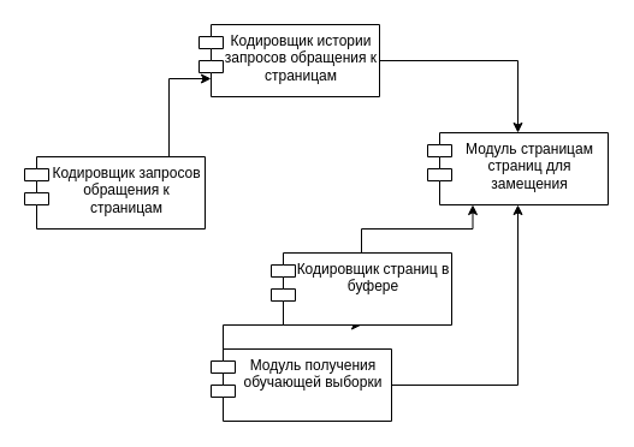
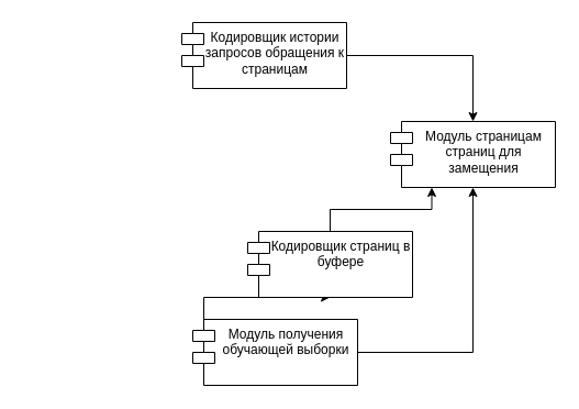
- <mxCell id="8" style="edgeStyle=orthogonalEdgeStyle;rounded=0;orthogonalLoop=1;jettySize=auto;html=1;exitX=0.5;exitY=0;exitDx=0;exitDy=0;entryX=0;entryY=0.75;entryDx=10;entryDy=0;entryPerimeter=0;" edge="1" parent="1" source="5" target="7"><mxGeometry relative="1" as="geometry"><Array as="points"><mxPoint x="140" y="65" /></Array></mxGeometry></mxCell>
- <mxCell id="5" value="Кодировщик запросов обращения к страницам" style="shape=module;align=left;spacingLeft=20;align=center;verticalAlign=top;whiteSpace=wrap;html=1;" vertex="1" parent="1"><mxGeometry x="20" y="130" width="150" height="60" as="geometry" /></mxCell>
